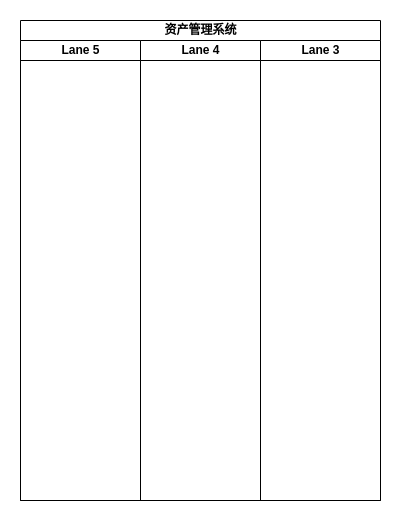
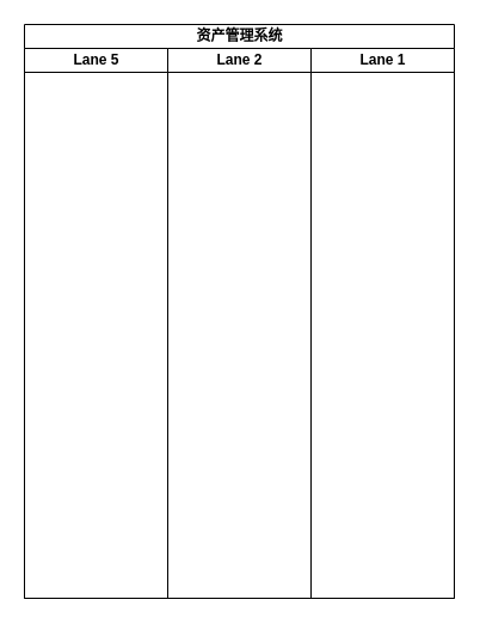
- <mxCell id="4" value="Lane 4" style="swimlane;startSize=20;html=1;" vertex="1" parent="2"><mxGeometry x="120" y="20" width="120" height="460" as="geometry" /></mxCell>
+ <mxCell id="4" value="Lane 2" style="swimlane;startSize=20;html=1;" vertex="1" parent="2"><mxGeometry x="120" y="20" width="120" height="460" as="geometry" /></mxCell>
- <mxCell id="5" value="Lane 3" style="swimlane;startSize=20;html=1;" vertex="1" parent="2"><mxGeometry x="240" y="20" width="120" height="460" as="geometry" /></mxCell>
+ <mxCell id="5" value="Lane 1" style="swimlane;startSize=20;html=1;" vertex="1" parent="2"><mxGeometry x="240" y="20" width="120" height="460" as="geometry" /></mxCell>
